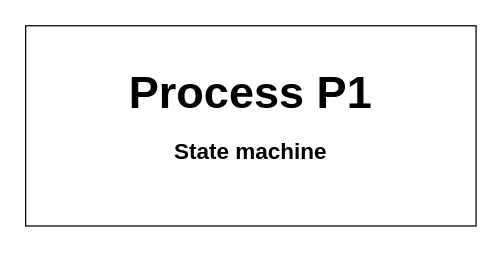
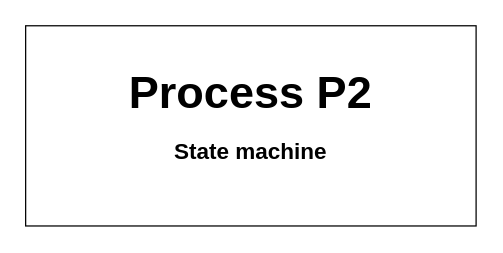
- <mxCell id="2" value="&lt;h1&gt;&lt;font style=&quot;font-size: 36px;&quot;&gt;Process P1&lt;/font&gt;&lt;/h1&gt;&lt;p style=&quot;&quot;&gt;&lt;b&gt;&lt;font style=&quot;font-size: 18px;&quot;&gt;State machine&lt;/font&gt;&lt;/b&gt;&lt;/p&gt;" style="text;html=1;strokeColor=default;fillColor=none;spacing=5;spacingTop=-20;whiteSpace=wrap;overflow=hidden;rounded=0;verticalAlign=middle;align=center;glass=0;shadow=0;" parent="1" vertex="1"><mxGeometry x="20" y="20" width="360" height="160" as="geometry" /></mxCell>
+ <mxCell id="2" value="&lt;h1&gt;&lt;font style=&quot;font-size: 36px;&quot;&gt;Process P2&lt;/font&gt;&lt;/h1&gt;&lt;p style=&quot;&quot;&gt;&lt;b&gt;&lt;font style=&quot;font-size: 18px;&quot;&gt;State machine&lt;/font&gt;&lt;/b&gt;&lt;/p&gt;" style="text;html=1;strokeColor=default;fillColor=none;spacing=5;spacingTop=-20;whiteSpace=wrap;overflow=hidden;rounded=0;verticalAlign=middle;align=center;glass=0;shadow=0;" parent="1" vertex="1"><mxGeometry x="20" y="20" width="360" height="160" as="geometry" /></mxCell>
